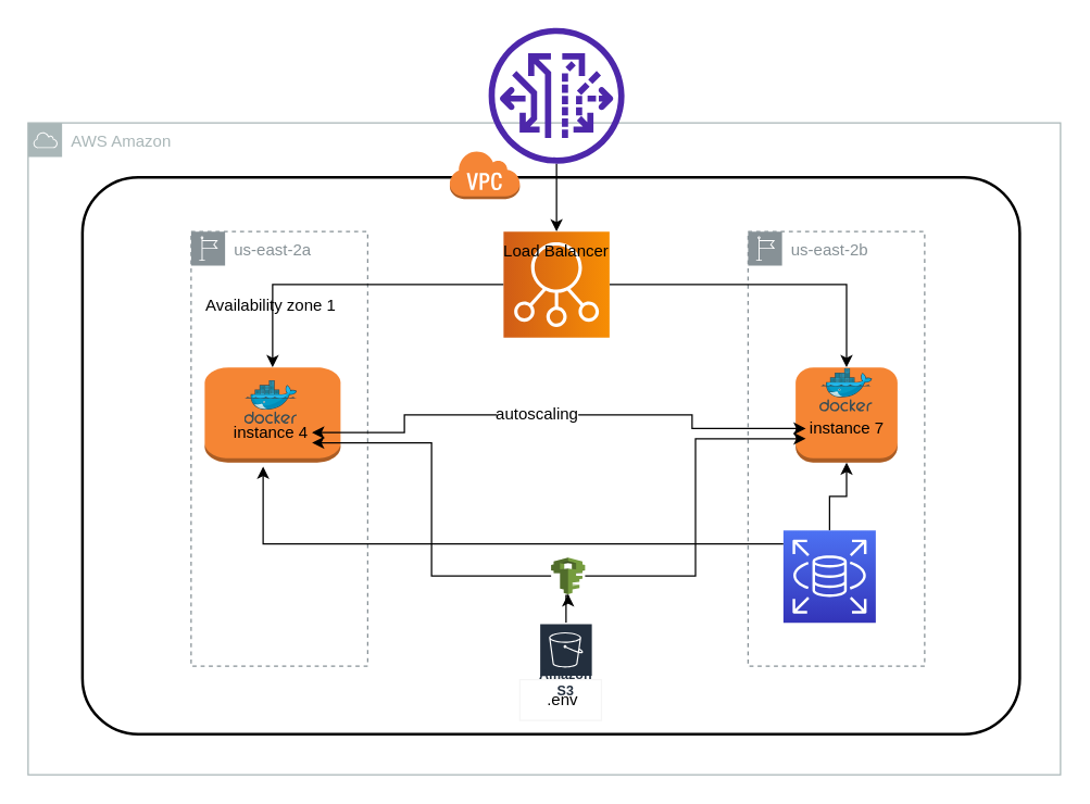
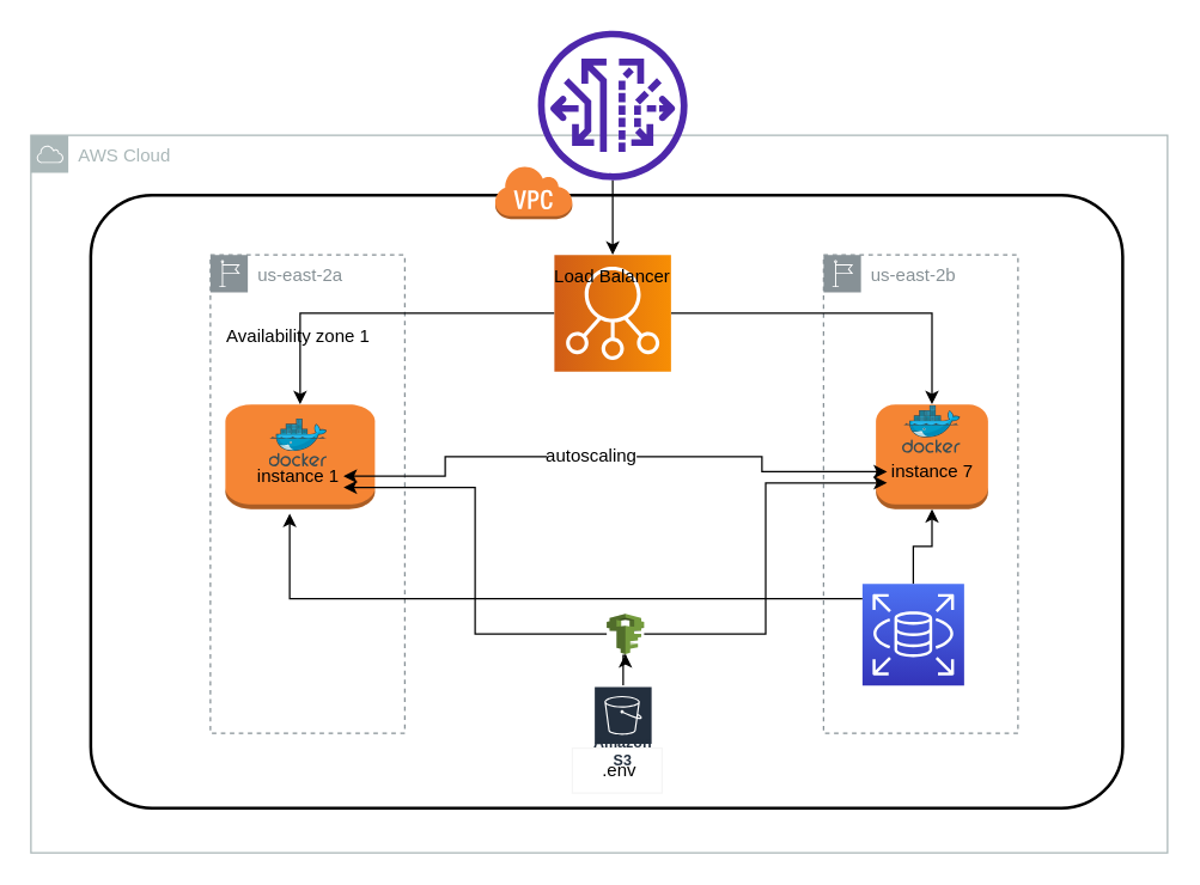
- <mxCell id="2" value="AWS Amazon" style="sketch=0;outlineConnect=0;gradientColor=none;html=1;whiteSpace=wrap;fontSize=12;fontStyle=0;shape=mxgraph.aws4.group;grIcon=mxgraph.aws4.group_aws_cloud;strokeColor=#AAB7B8;fillColor=none;verticalAlign=top;align=left;spacingLeft=30;fontColor=#AAB7B8;dashed=0;" parent="1" vertex="1"><mxGeometry x="20" y="90" width="760" height="480" as="geometry" /></mxCell>
+ <mxCell id="2" value="AWS Cloud" style="sketch=0;outlineConnect=0;gradientColor=none;html=1;whiteSpace=wrap;fontSize=12;fontStyle=0;shape=mxgraph.aws4.group;grIcon=mxgraph.aws4.group_aws_cloud;strokeColor=#AAB7B8;fillColor=none;verticalAlign=top;align=left;spacingLeft=30;fontColor=#AAB7B8;dashed=0;" parent="1" vertex="1"><mxGeometry x="20" y="90" width="760" height="480" as="geometry" /></mxCell>
- <mxCell id="19" value="instance 4" style="text;html=1;strokeColor=none;fillColor=none;align=center;verticalAlign=middle;whiteSpace=wrap;rounded=0;" parent="1" vertex="1"><mxGeometry x="169" y="303" width="60" height="30" as="geometry" /></mxCell>
+ <mxCell id="19" value="instance 1" style="text;html=1;strokeColor=none;fillColor=none;align=center;verticalAlign=middle;whiteSpace=wrap;rounded=0;" parent="1" vertex="1"><mxGeometry x="169" y="303" width="60" height="30" as="geometry" /></mxCell>
